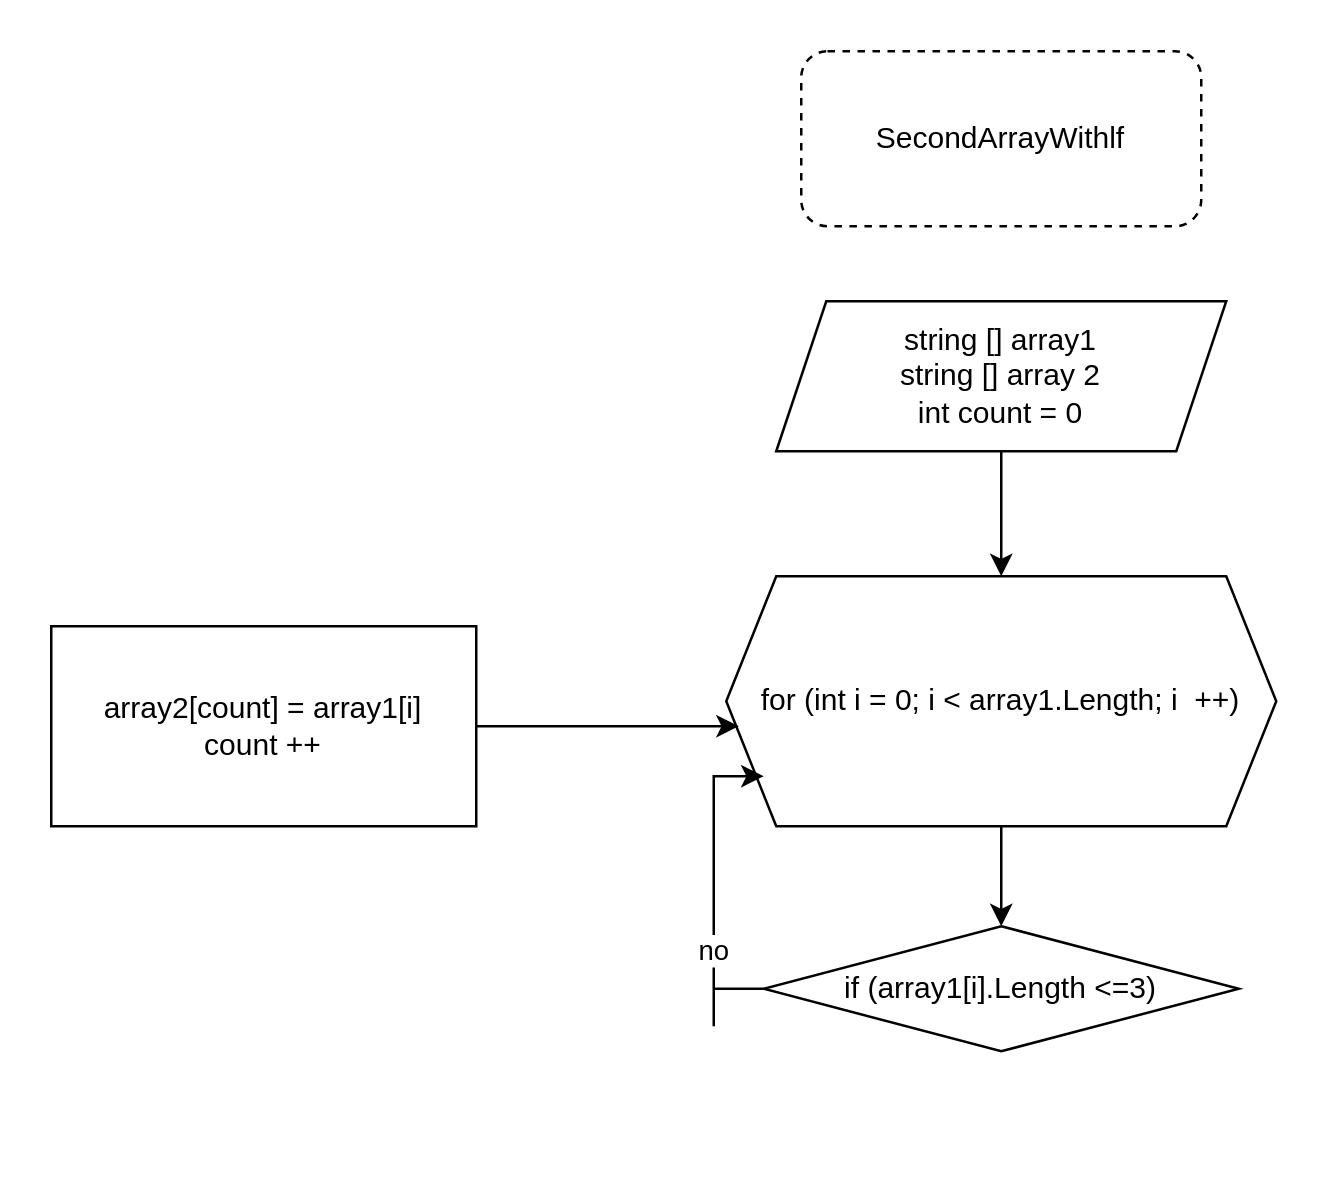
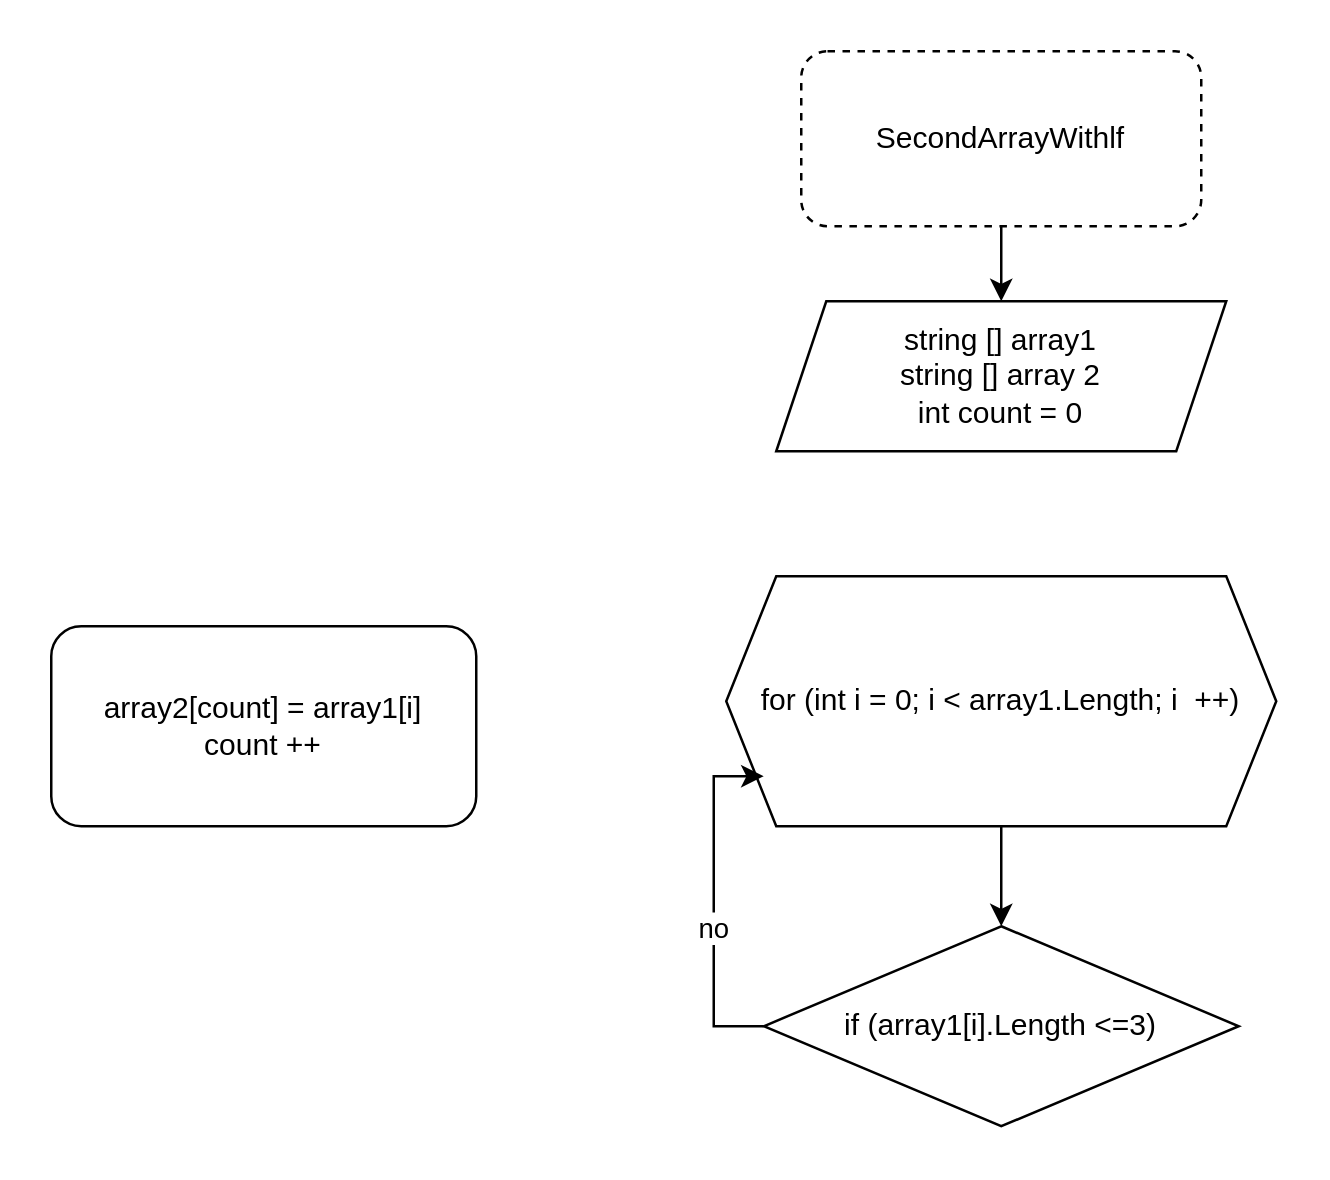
+ <mxCell id="2" style="edgeStyle=orthogonalEdgeStyle;rounded=0;orthogonalLoop=1;jettySize=auto;html=1;exitX=0.5;exitY=1;exitDx=0;exitDy=0;entryX=0.5;entryY=0;entryDx=0;entryDy=0;" edge="1" parent="1" source="3" target="5"><mxGeometry relative="1" as="geometry"><mxPoint x="320" y="120" as="targetPoint" /></mxGeometry></mxCell>
- <mxCell id="4" style="edgeStyle=orthogonalEdgeStyle;rounded=0;orthogonalLoop=1;jettySize=auto;html=1;exitX=0.5;exitY=1;exitDx=0;exitDy=0;entryX=0.5;entryY=0;entryDx=0;entryDy=0;" edge="1" parent="1" source="5" target="7"><mxGeometry relative="1" as="geometry"><mxPoint x="320" y="210" as="targetPoint" /></mxGeometry></mxCell>
- <mxCell id="12" value="array2[count] = array1[i]&lt;br&gt;count ++" style="rounded=0;whiteSpace=wrap;html=1;" vertex="1" parent="1"><mxGeometry x="20" y="250" width="170" height="80" as="geometry" /></mxCell>
+ <mxCell id="12" value="array2[count] = array1[i]&lt;br&gt;count ++" style="whiteSpace=wrap;html=1;rounded=1;" vertex="1" parent="1"><mxGeometry x="20" y="250" width="170" height="80" as="geometry" /></mxCell>
- <mxCell id="11" style="edgeStyle=orthogonalEdgeStyle;rounded=0;orthogonalLoop=1;jettySize=auto;html=1;exitX=1;exitY=0.5;exitDx=0;exitDy=0;entryX=0.023;entryY=0.6;entryDx=0;entryDy=0;entryPerimeter=0;" edge="1" parent="1" source="12" target="7"><mxGeometry relative="1" as="geometry"><mxPoint x="290" y="290" as="targetPoint" /></mxGeometry></mxCell>
- <mxCell id="10" value="if (array1[i].Length &amp;lt;=3)" style="rhombus;whiteSpace=wrap;html=1;" vertex="1" parent="1"><mxGeometry x="305" y="370" width="190" height="50" as="geometry" /></mxCell>
+ <mxCell id="10" value="if (array1[i].Length &amp;lt;=3)" style="rhombus;whiteSpace=wrap;html=1;" vertex="1" parent="1"><mxGeometry x="305" y="370" width="190" height="80" as="geometry" /></mxCell>
